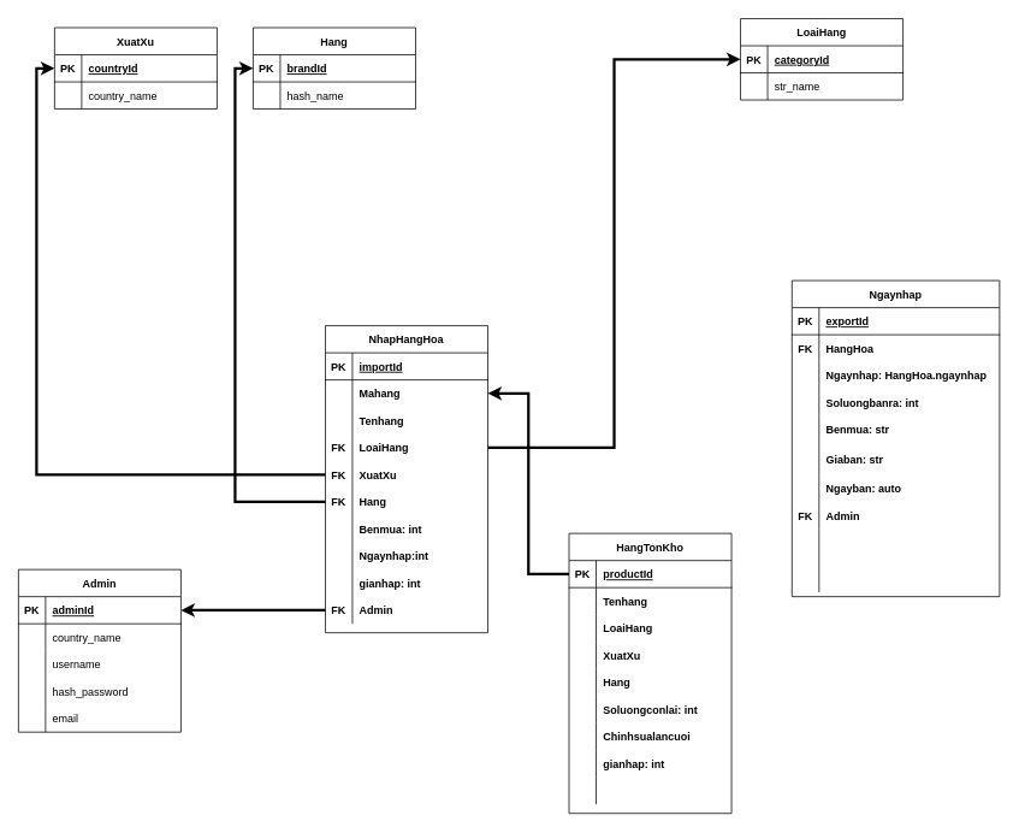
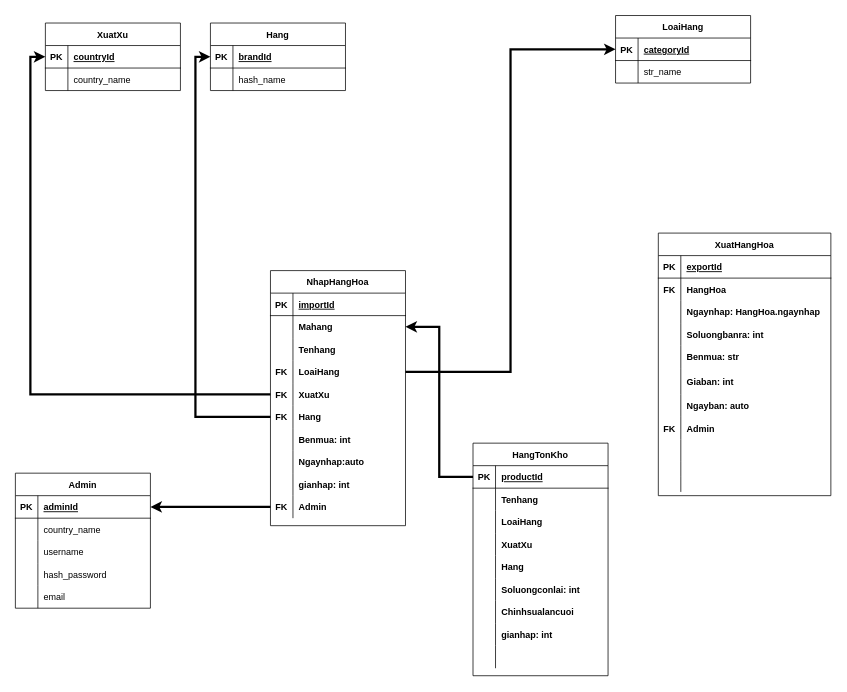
- <mxCell id="73" value="Ngaynhap" style="shape=table;startSize=30;container=1;collapsible=1;childLayout=tableLayout;fixedRows=1;rowLines=0;fontStyle=1;align=center;resizeLast=1;" parent="1" vertex="1"><mxGeometry x="877" y="310" width="230" height="350" as="geometry" /></mxCell>
+ <mxCell id="73" value="XuatHangHoa" style="shape=table;startSize=30;container=1;collapsible=1;childLayout=tableLayout;fixedRows=1;rowLines=0;fontStyle=1;align=center;resizeLast=1;" parent="1" vertex="1"><mxGeometry x="877" y="310" width="230" height="350" as="geometry" /></mxCell>
- <mxCell id="91" value="Giaban: str" style="shape=partialRectangle;connectable=0;fillColor=none;top=0;left=0;bottom=0;right=0;align=left;spacingLeft=6;overflow=hidden;fontStyle=1" parent="89" vertex="1"><mxGeometry x="30" width="200" height="35" as="geometry"><mxRectangle width="200" height="35" as="alternateBounds" /></mxGeometry></mxCell>
+ <mxCell id="91" value="Giaban: int" style="shape=partialRectangle;connectable=0;fillColor=none;top=0;left=0;bottom=0;right=0;align=left;spacingLeft=6;overflow=hidden;fontStyle=1" parent="89" vertex="1"><mxGeometry x="30" width="200" height="35" as="geometry"><mxRectangle width="200" height="35" as="alternateBounds" /></mxGeometry></mxCell>
- <mxCell id="47" value="Ngaynhap:int" style="shape=partialRectangle;connectable=0;fillColor=none;top=0;left=0;bottom=0;right=0;align=left;spacingLeft=6;overflow=hidden;fontStyle=1" parent="45" vertex="1"><mxGeometry x="30" width="150" height="30" as="geometry"><mxRectangle width="150" height="30" as="alternateBounds" /></mxGeometry></mxCell>
+ <mxCell id="47" value="Ngaynhap:auto" style="shape=partialRectangle;connectable=0;fillColor=none;top=0;left=0;bottom=0;right=0;align=left;spacingLeft=6;overflow=hidden;fontStyle=1" parent="45" vertex="1"><mxGeometry x="30" width="150" height="30" as="geometry"><mxRectangle width="150" height="30" as="alternateBounds" /></mxGeometry></mxCell>
